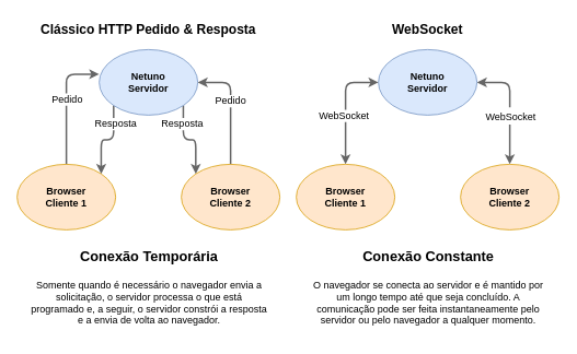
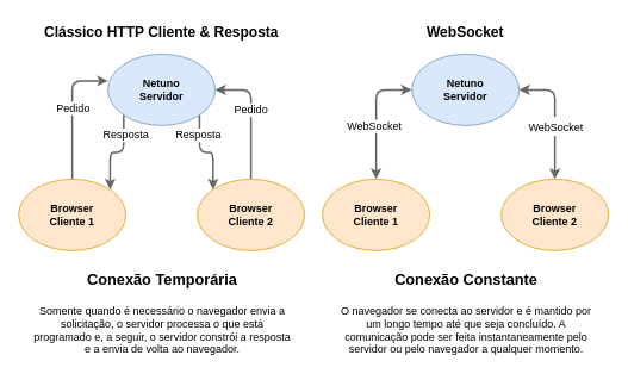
- <mxCell id="20" value="Clássico HTTP Pedido &amp;amp; Resposta" style="text;html=1;strokeColor=none;fillColor=none;align=center;verticalAlign=middle;whiteSpace=wrap;rounded=0;fontSize=16;fontStyle=1" parent="1" vertex="1"><mxGeometry x="20" y="20" width="320" height="30" as="geometry" /></mxCell>
+ <mxCell id="20" value="Clássico HTTP Cliente &amp;amp; Resposta" style="text;html=1;strokeColor=none;fillColor=none;align=center;verticalAlign=middle;whiteSpace=wrap;rounded=0;fontSize=16;fontStyle=1" parent="1" vertex="1"><mxGeometry x="20" y="20" width="320" height="30" as="geometry" /></mxCell>
